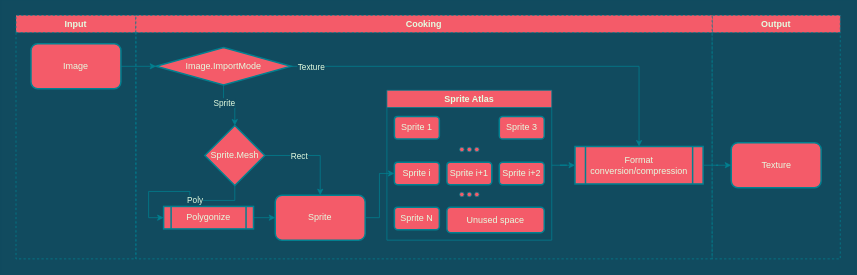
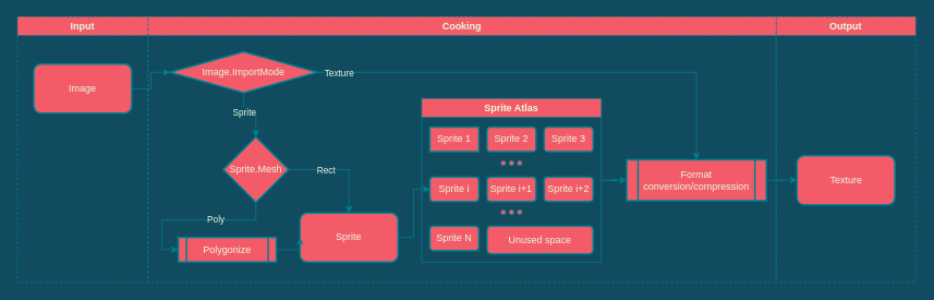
- <mxCell id="4" value="Image" style="rounded=1;whiteSpace=wrap;html=1;fillColor=#F45B69;strokeColor=#028090;strokeWidth=2;fontColor=#E4FDE1;" parent="3" vertex="1"><mxGeometry x="20" y="38" width="120" height="60" as="geometry" /></mxCell>
+ <mxCell id="4" value="Image" style="rounded=1;whiteSpace=wrap;html=1;fillColor=#F45B69;strokeColor=#028090;strokeWidth=2;fontColor=#E4FDE1;" parent="3" vertex="1"><mxGeometry x="20" y="58" width="120" height="60" as="geometry" /></mxCell>
- <mxCell id="12" value="Sprite 1" style="rounded=1;whiteSpace=wrap;html=1;fillColor=#F45B69;strokeColor=#028090;strokeWidth=2;fontColor=#E4FDE1;" parent="10" vertex="1"><mxGeometry x="10" y="35" width="60" height="30" as="geometry" /></mxCell>
+ <mxCell id="12" value="Sprite 1" style="whiteSpace=wrap;html=1;fillColor=#F45B69;strokeColor=#028090;strokeWidth=2;fontColor=#E4FDE1;rounded=0;" parent="10" vertex="1"><mxGeometry x="10" y="35" width="60" height="30" as="geometry" /></mxCell>
+ <mxCell id="11" value="Sprite 2" style="rounded=1;whiteSpace=wrap;html=1;fillColor=#F45B69;strokeColor=#028090;strokeWidth=2;fontColor=#E4FDE1;" parent="10" vertex="1"><mxGeometry x="80" y="35" width="60" height="30" as="geometry" /></mxCell>
- <mxCell id="37" value="Polygonize" style="shape=process;whiteSpace=wrap;html=1;backgroundOutline=1;shadow=0;sketch=0;fillColor=#F45B69;size=0.083;strokeColor=#028090;strokeWidth=2;fontColor=#E4FDE1;" parent="7" vertex="1"><mxGeometry x="37" y="255" width="120" height="30" as="geometry" /></mxCell>
+ <mxCell id="37" value="Polygonize" style="shape=process;whiteSpace=wrap;html=1;backgroundOutline=1;shadow=0;sketch=0;fillColor=#F45B69;size=0.083;strokeColor=#028090;strokeWidth=2;fontColor=#E4FDE1;" parent="7" vertex="1"><mxGeometry x="37" y="270" width="120" height="30" as="geometry" /></mxCell>
